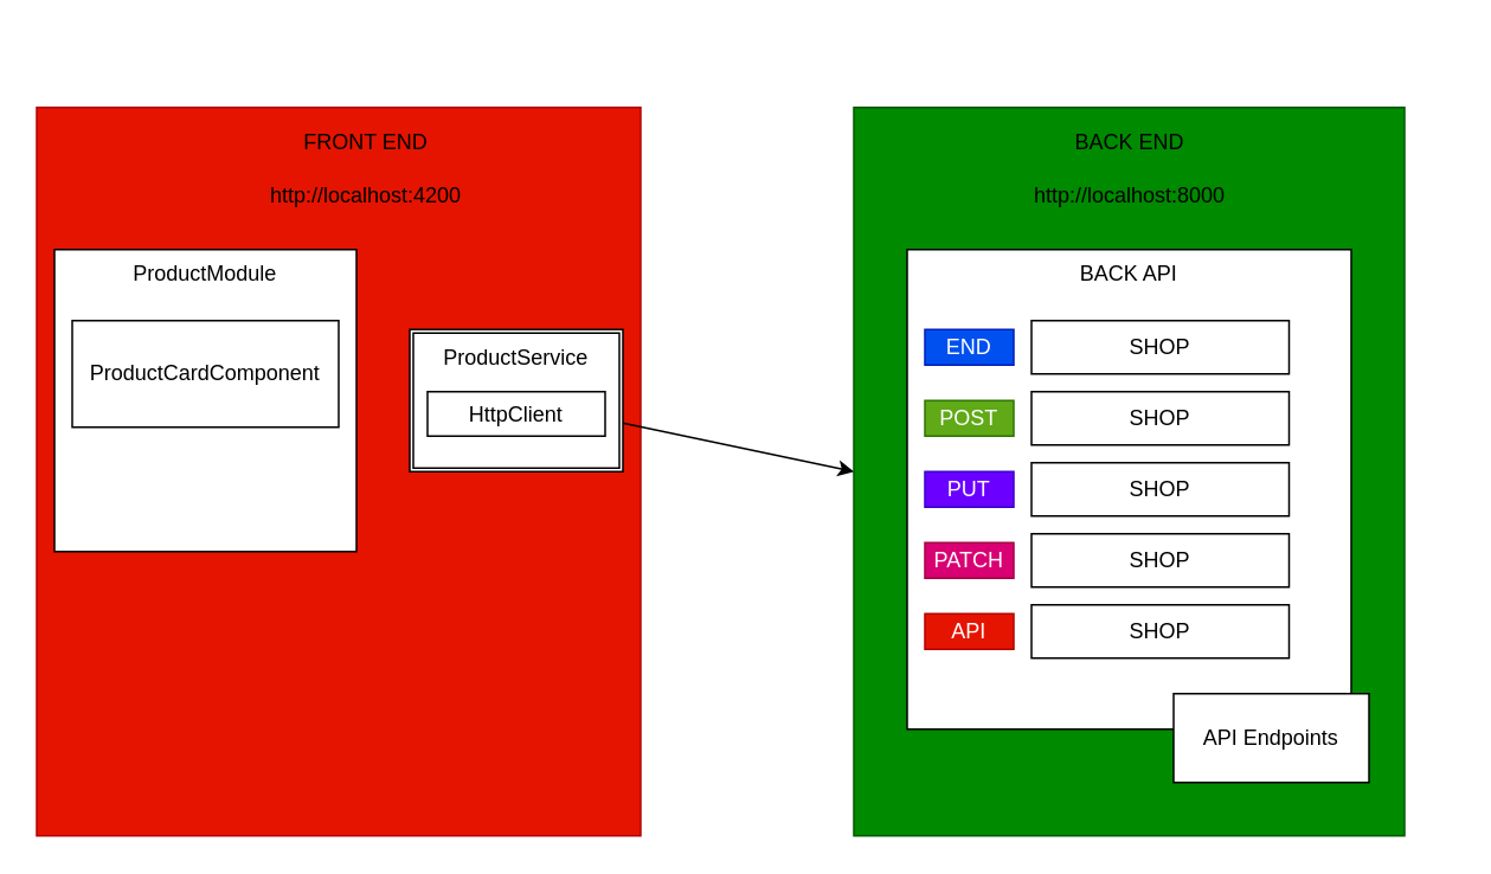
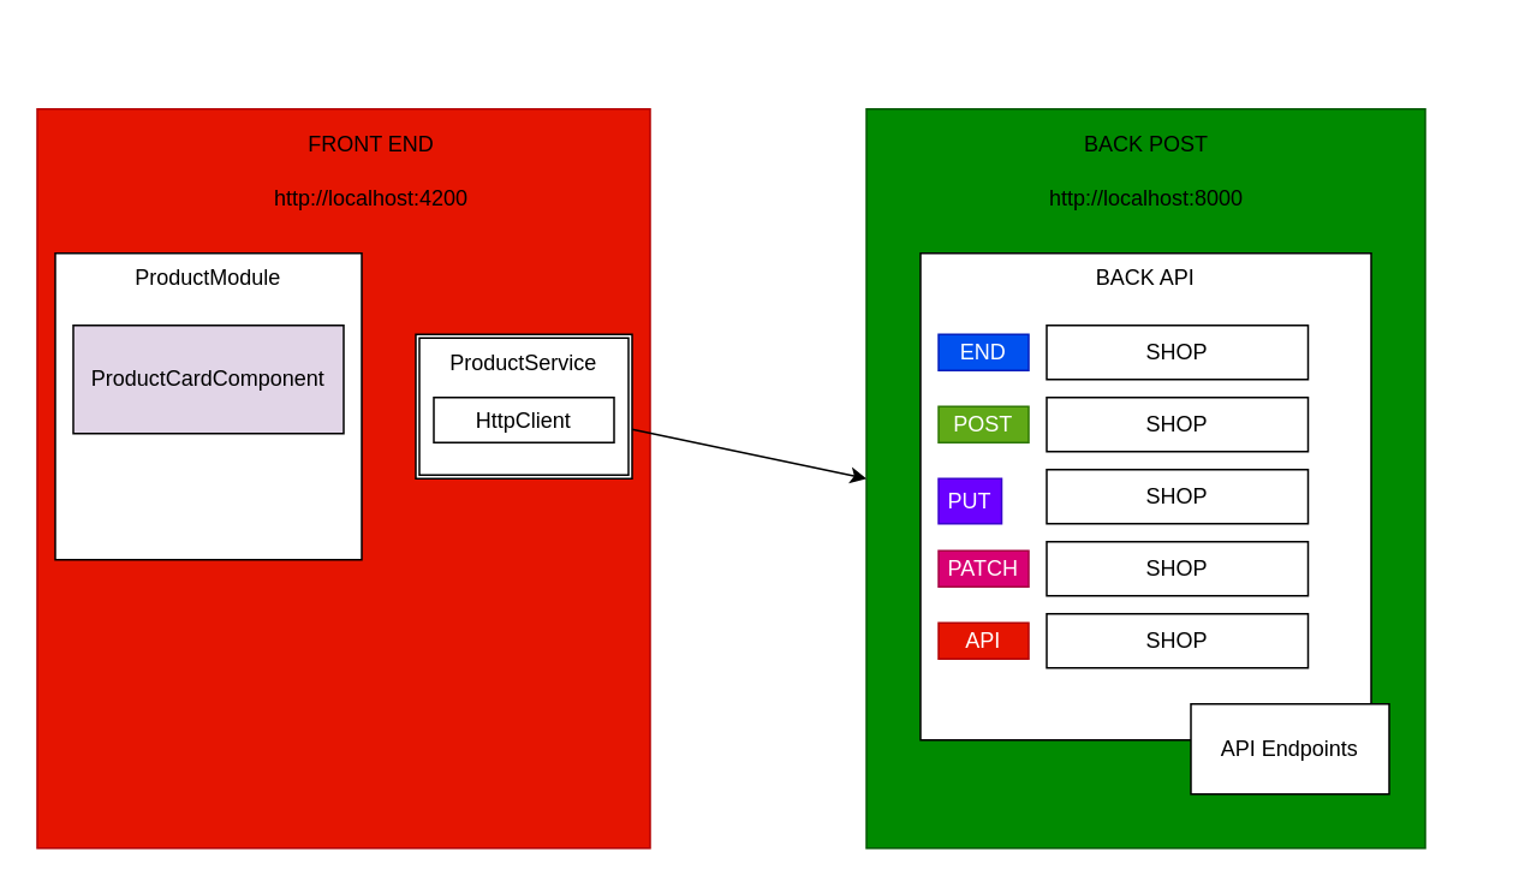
- <mxCell id="5" value="BACK END" style="text;html=1;align=center;verticalAlign=middle;resizable=0;points=[];autosize=1;strokeColor=none;fillColor=none;" parent="1" vertex="1"><mxGeometry x="595" y="70" width="80" height="20" as="geometry" /></mxCell>
+ <mxCell id="5" value="BACK POST" style="text;html=1;align=center;verticalAlign=middle;resizable=0;points=[];autosize=1;strokeColor=none;fillColor=none;" parent="1" vertex="1"><mxGeometry x="595" y="70" width="80" height="20" as="geometry" /></mxCell>
- <mxCell id="10" value="ProductCardComponent" style="rounded=0;whiteSpace=wrap;html=1;" parent="1" vertex="1"><mxGeometry x="40" y="180" width="150" height="60" as="geometry" /></mxCell>
+ <mxCell id="10" value="ProductCardComponent" style="rounded=0;whiteSpace=wrap;html=1;fillColor=#e1d5e7;" parent="1" vertex="1"><mxGeometry x="40" y="180" width="150" height="60" as="geometry" /></mxCell>
- <mxCell id="20" value="PUT" style="rounded=0;whiteSpace=wrap;html=1;fillColor=#6a00ff;fontColor=#ffffff;strokeColor=#3700CC;" parent="1" vertex="1"><mxGeometry x="520" y="265" width="50" height="20" as="geometry" /></mxCell>
+ <mxCell id="20" value="PUT" style="rounded=0;whiteSpace=wrap;html=1;fillColor=#6a00ff;fontColor=#ffffff;strokeColor=#3700CC;" parent="1" vertex="1"><mxGeometry x="520" y="265" width="35" height="25" as="geometry" /></mxCell>
